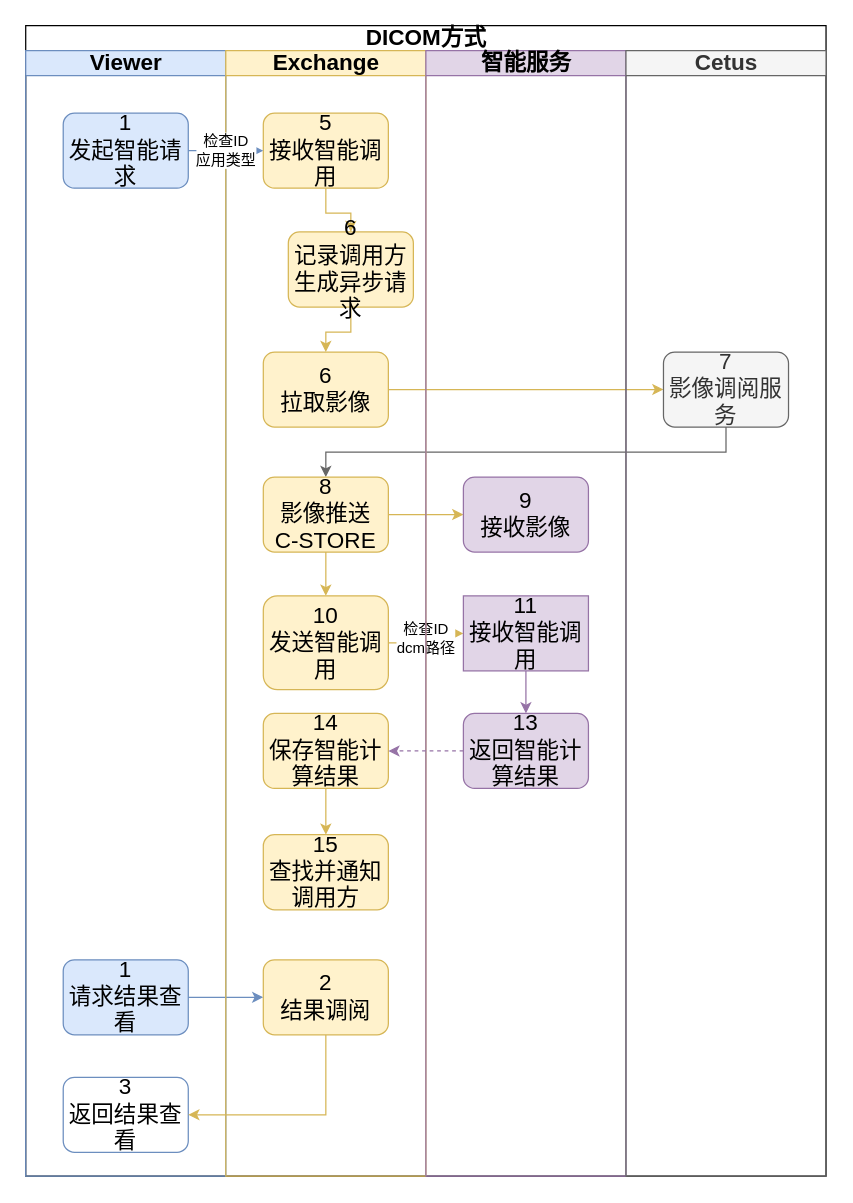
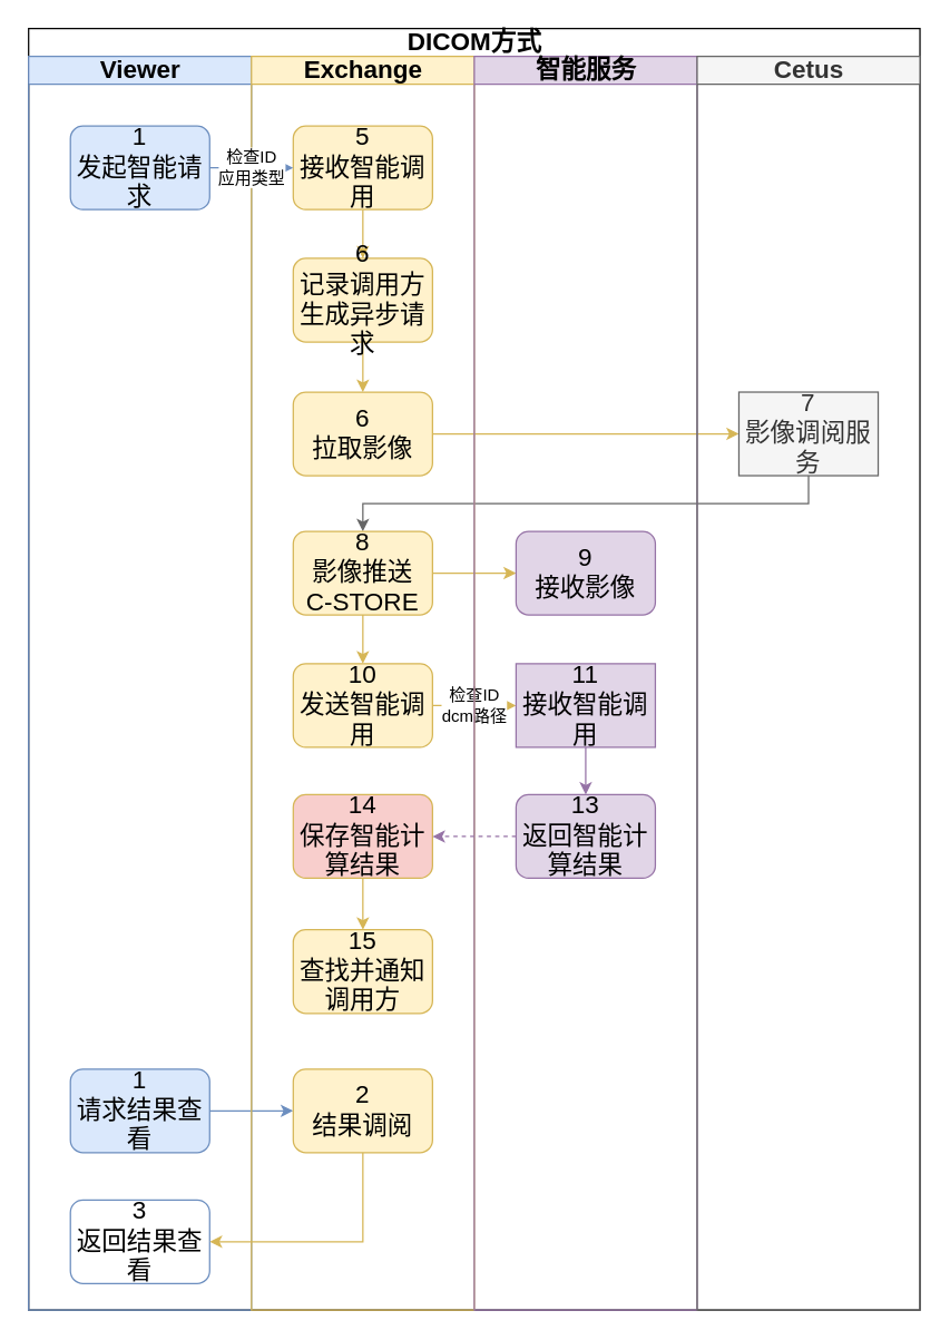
- <mxCell id="17" value="6&lt;br style=&quot;font-size: 18px;&quot;&gt;记录调用方&lt;br style=&quot;font-size: 18px;&quot;&gt;生成异步请求" style="rounded=1;whiteSpace=wrap;html=1;fillColor=#fff2cc;strokeColor=#d6b656;fontSize=18;" parent="13" vertex="1"><mxGeometry x="50" y="145" width="100" height="60" as="geometry" /></mxCell>
+ <mxCell id="17" value="6&lt;br style=&quot;font-size: 18px;&quot;&gt;记录调用方&lt;br style=&quot;font-size: 18px;&quot;&gt;生成异步请求" style="rounded=1;whiteSpace=wrap;html=1;fillColor=#fff2cc;strokeColor=#d6b656;fontSize=18;" parent="13" vertex="1"><mxGeometry x="30" y="145" width="100" height="60" as="geometry" /></mxCell>
- <mxCell id="34" value="7&lt;br style=&quot;font-size: 18px;&quot;&gt;影像调阅服务" style="rounded=1;whiteSpace=wrap;html=1;fillColor=#f5f5f5;strokeColor=#666666;fontColor=#333333;fontSize=18;" parent="33" vertex="1"><mxGeometry x="30" y="241" width="100" height="60" as="geometry" /></mxCell>
+ <mxCell id="34" value="7&lt;br style=&quot;font-size: 18px;&quot;&gt;影像调阅服务" style="whiteSpace=wrap;html=1;fillColor=#f5f5f5;strokeColor=#666666;fontColor=#333333;fontSize=18;rounded=0;" parent="33" vertex="1"><mxGeometry x="30" y="241" width="100" height="60" as="geometry" /></mxCell>
- <mxCell id="24" value="10&lt;br style=&quot;font-size: 18px;&quot;&gt;发送智能调用" style="rounded=1;whiteSpace=wrap;html=1;fillColor=#fff2cc;strokeColor=#d6b656;fontSize=18;" parent="13" vertex="1"><mxGeometry x="30" y="436" width="100" height="75" as="geometry" /></mxCell>
+ <mxCell id="24" value="10&lt;br style=&quot;font-size: 18px;&quot;&gt;发送智能调用" style="rounded=1;whiteSpace=wrap;html=1;fillColor=#fff2cc;strokeColor=#d6b656;fontSize=18;" parent="13" vertex="1"><mxGeometry x="30" y="436" width="100" height="60" as="geometry" /></mxCell>
- <mxCell id="20" value="14&lt;br style=&quot;font-size: 18px;&quot;&gt;保存智能计算结果" style="rounded=1;whiteSpace=wrap;html=1;fillColor=#fff2cc;strokeColor=#d6b656;fontSize=18;" parent="13" vertex="1"><mxGeometry x="30" y="530" width="100" height="60" as="geometry" /></mxCell>
+ <mxCell id="20" value="14&lt;br style=&quot;font-size: 18px;&quot;&gt;保存智能计算结果" style="rounded=1;whiteSpace=wrap;html=1;fillColor=#f8cecc;strokeColor=#d6b656;fontSize=18;" parent="13" vertex="1"><mxGeometry x="30" y="530" width="100" height="60" as="geometry" /></mxCell>
